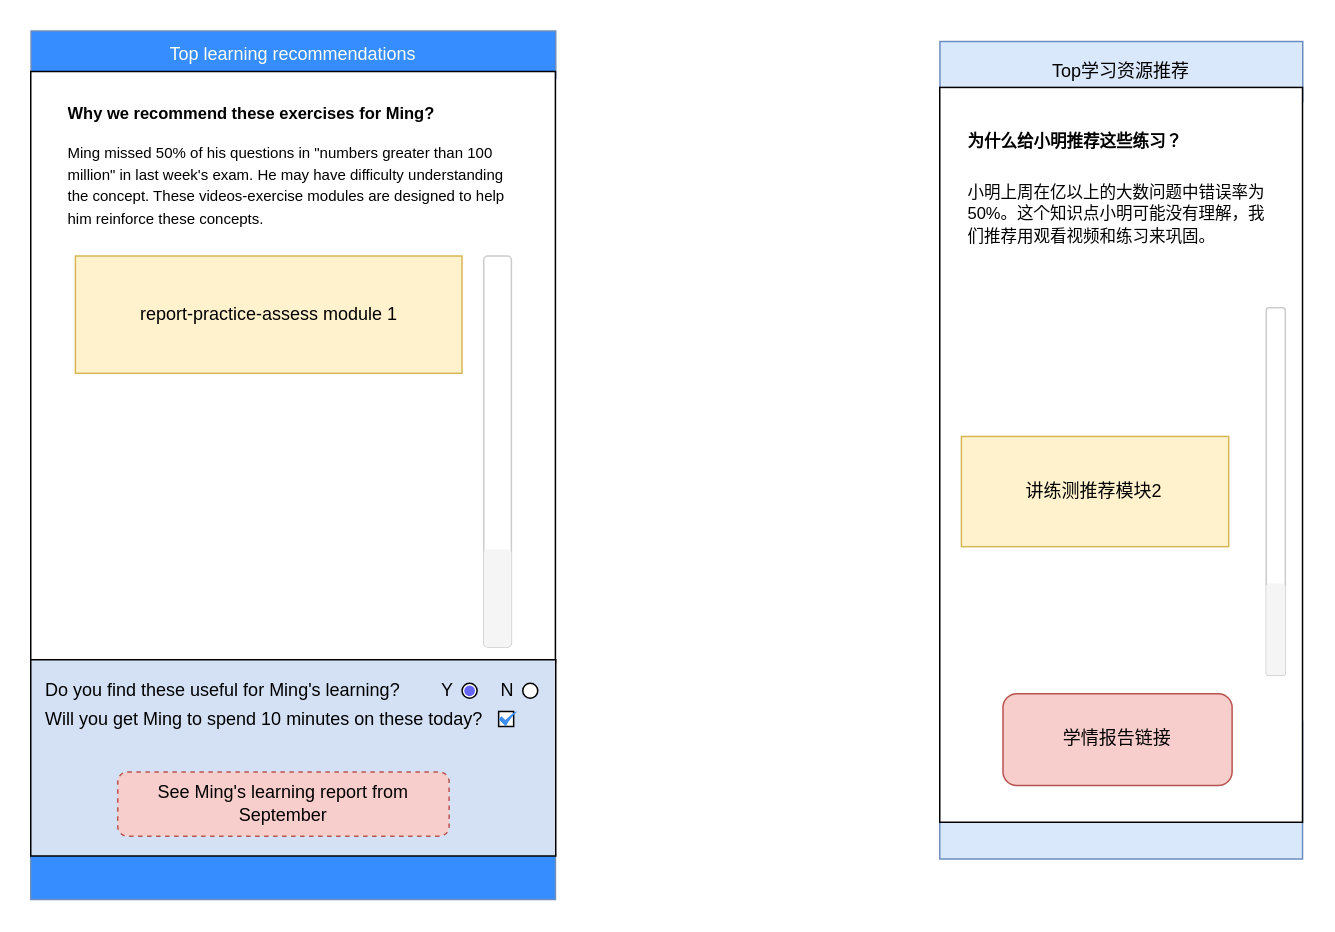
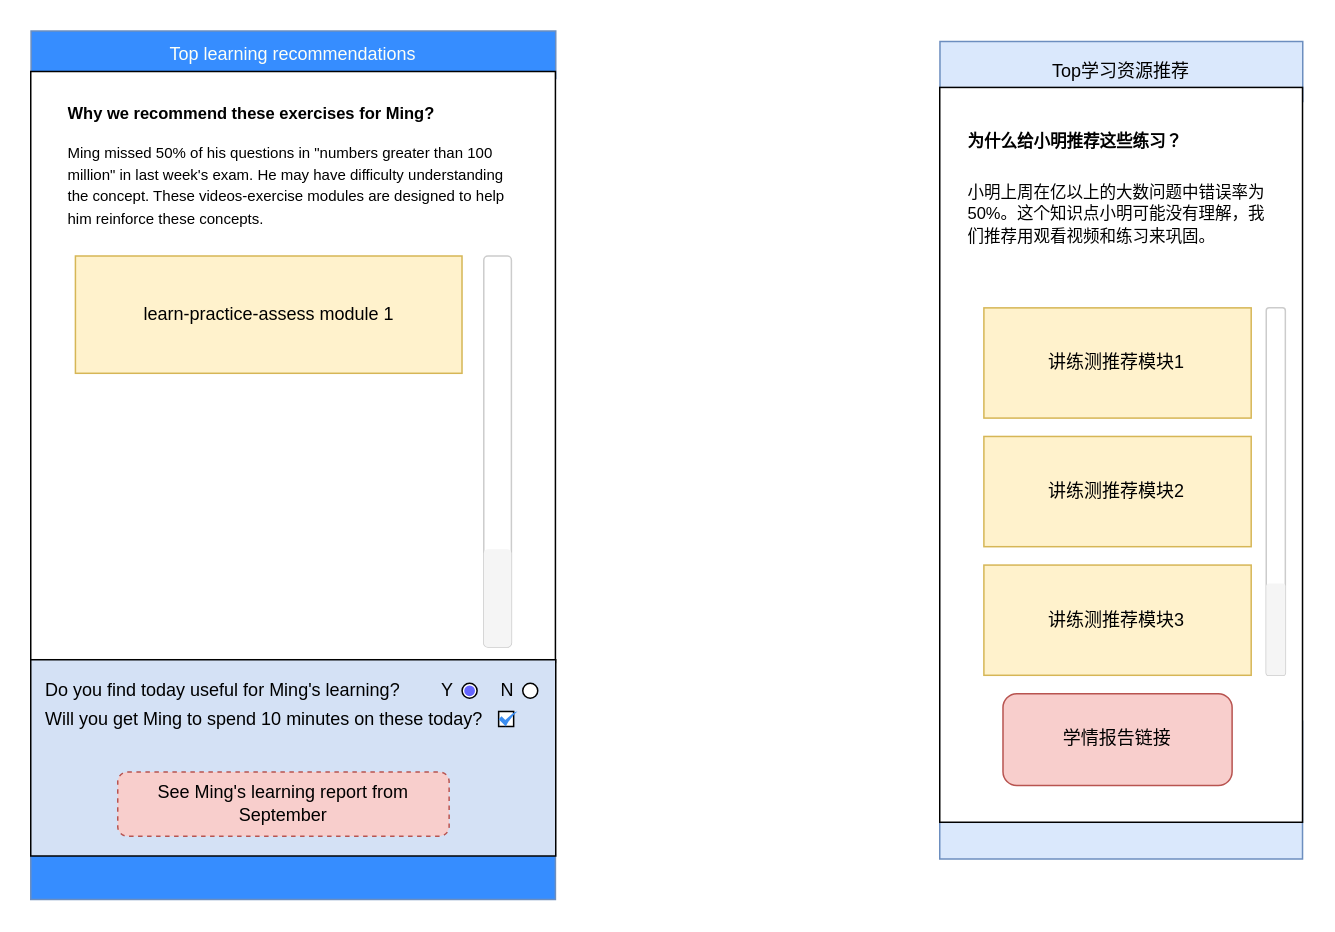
- <mxCell id="19" value="report-practice-assess module 1" style="rounded=0;whiteSpace=wrap;html=1;fillColor=#fff2cc;strokeColor=#d6b656;" parent="13" vertex="1"><mxGeometry x="29.783" y="149.999" width="257.732" height="78.202" as="geometry" /></mxCell>
+ <mxCell id="19" value="learn-practice-assess module 1" style="rounded=0;whiteSpace=wrap;html=1;fillColor=#fff2cc;strokeColor=#d6b656;" parent="13" vertex="1"><mxGeometry x="29.783" y="149.999" width="257.732" height="78.202" as="geometry" /></mxCell>
+ <mxCell id="9" value="讲练测推荐模块1" style="rounded=0;whiteSpace=wrap;html=1;fillColor=#fff2cc;strokeColor=#d6b656;" parent="2" vertex="1"><mxGeometry x="29.429" y="177.584" width="178.203" height="73.483" as="geometry" /></mxCell>
- <mxCell id="10" value="讲练测推荐模块2" style="rounded=0;whiteSpace=wrap;html=1;fillColor=#fff2cc;strokeColor=#d6b656;" parent="2" vertex="1"><mxGeometry x="14.429" y="263.315" width="178.203" height="73.483" as="geometry" /></mxCell>
+ <mxCell id="10" value="讲练测推荐模块2" style="rounded=0;whiteSpace=wrap;html=1;fillColor=#fff2cc;strokeColor=#d6b656;" parent="2" vertex="1"><mxGeometry x="29.429" y="263.315" width="178.203" height="73.483" as="geometry" /></mxCell>
+ <mxCell id="11" value="讲练测推荐模块3" style="rounded=0;whiteSpace=wrap;html=1;fillColor=#fff2cc;strokeColor=#d6b656;" parent="2" vertex="1"><mxGeometry x="29.429" y="349.045" width="178.203" height="73.483" as="geometry" /></mxCell>
- <mxCell id="24" value="Do you find these useful for Ming's learning?" style="rounded=0;whiteSpace=wrap;html=1;align=left;strokeColor=none;fillColor=none;" parent="23" vertex="1"><mxGeometry y="2.0" width="335.86" height="31.64" as="geometry" /></mxCell>
+ <mxCell id="24" value="Do you find today useful for Ming's learning?" style="rounded=0;whiteSpace=wrap;html=1;align=left;strokeColor=none;fillColor=none;" parent="23" vertex="1"><mxGeometry y="2.0" width="335.86" height="31.64" as="geometry" /></mxCell>
